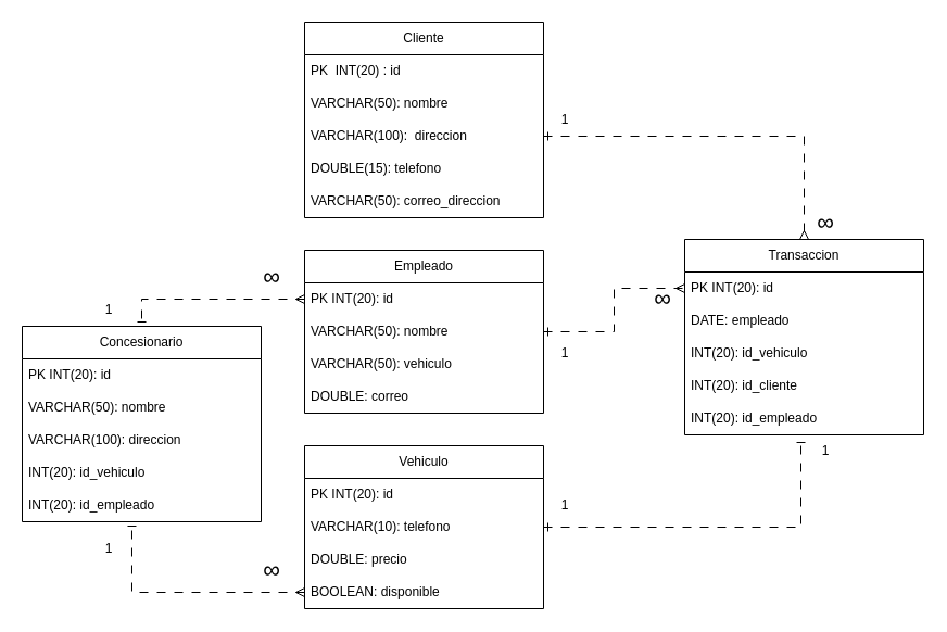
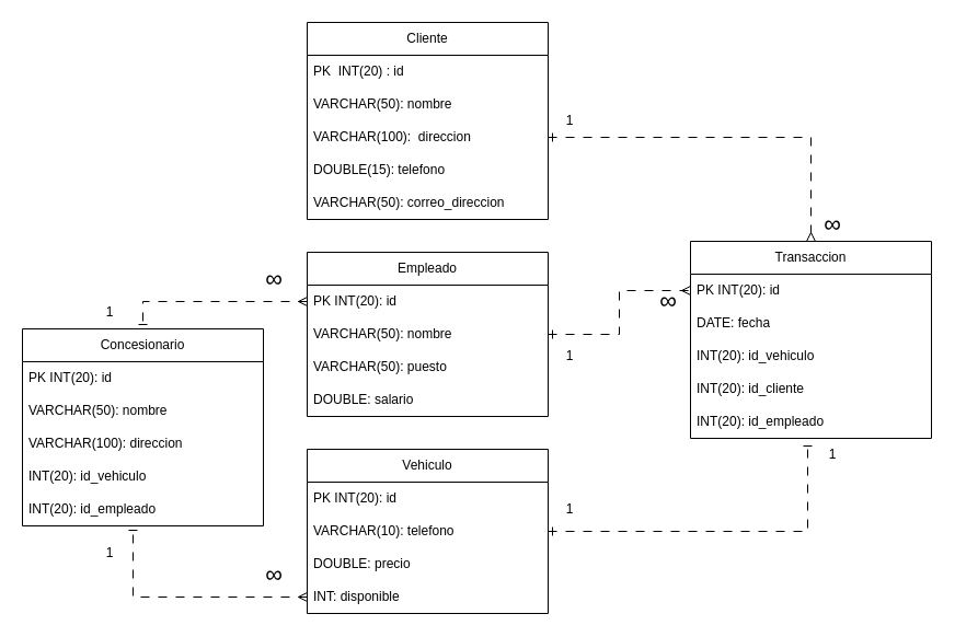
- <mxCell id="20" value="DATE: empleado" style="text;strokeColor=none;fillColor=none;align=left;verticalAlign=middle;spacingLeft=4;spacingRight=4;overflow=hidden;points=[[0,0.5],[1,0.5]];portConstraint=eastwest;rotatable=0;whiteSpace=wrap;html=1;" vertex="1" parent="18"><mxGeometry y="60" width="220" height="30" as="geometry" /></mxCell>
+ <mxCell id="20" value="DATE: fecha" style="text;strokeColor=none;fillColor=none;align=left;verticalAlign=middle;spacingLeft=4;spacingRight=4;overflow=hidden;points=[[0,0.5],[1,0.5]];portConstraint=eastwest;rotatable=0;whiteSpace=wrap;html=1;" vertex="1" parent="18"><mxGeometry y="60" width="220" height="30" as="geometry" /></mxCell>
- <mxCell id="16" value="VARCHAR(50): vehiculo" style="text;strokeColor=none;fillColor=none;align=left;verticalAlign=middle;spacingLeft=4;spacingRight=4;overflow=hidden;points=[[0,0.5],[1,0.5]];portConstraint=eastwest;rotatable=0;whiteSpace=wrap;html=1;" vertex="1" parent="13"><mxGeometry y="90" width="220" height="30" as="geometry" /></mxCell>
+ <mxCell id="16" value="VARCHAR(50): puesto" style="text;strokeColor=none;fillColor=none;align=left;verticalAlign=middle;spacingLeft=4;spacingRight=4;overflow=hidden;points=[[0,0.5],[1,0.5]];portConstraint=eastwest;rotatable=0;whiteSpace=wrap;html=1;" vertex="1" parent="13"><mxGeometry y="90" width="220" height="30" as="geometry" /></mxCell>
- <mxCell id="17" value="DOUBLE: correo" style="text;strokeColor=none;fillColor=none;align=left;verticalAlign=middle;spacingLeft=4;spacingRight=4;overflow=hidden;points=[[0,0.5],[1,0.5]];portConstraint=eastwest;rotatable=0;whiteSpace=wrap;html=1;" vertex="1" parent="13"><mxGeometry y="120" width="220" height="30" as="geometry" /></mxCell>
+ <mxCell id="17" value="DOUBLE: salario" style="text;strokeColor=none;fillColor=none;align=left;verticalAlign=middle;spacingLeft=4;spacingRight=4;overflow=hidden;points=[[0,0.5],[1,0.5]];portConstraint=eastwest;rotatable=0;whiteSpace=wrap;html=1;" vertex="1" parent="13"><mxGeometry y="120" width="220" height="30" as="geometry" /></mxCell>
- <mxCell id="12" value="BOOLEAN: disponible" style="text;strokeColor=none;fillColor=none;align=left;verticalAlign=middle;spacingLeft=4;spacingRight=4;overflow=hidden;points=[[0,0.5],[1,0.5]];portConstraint=eastwest;rotatable=0;whiteSpace=wrap;html=1;" vertex="1" parent="8"><mxGeometry y="120" width="220" height="30" as="geometry" /></mxCell>
+ <mxCell id="12" value="INT: disponible" style="text;strokeColor=none;fillColor=none;align=left;verticalAlign=middle;spacingLeft=4;spacingRight=4;overflow=hidden;points=[[0,0.5],[1,0.5]];portConstraint=eastwest;rotatable=0;whiteSpace=wrap;html=1;" vertex="1" parent="8"><mxGeometry y="120" width="220" height="30" as="geometry" /></mxCell>
